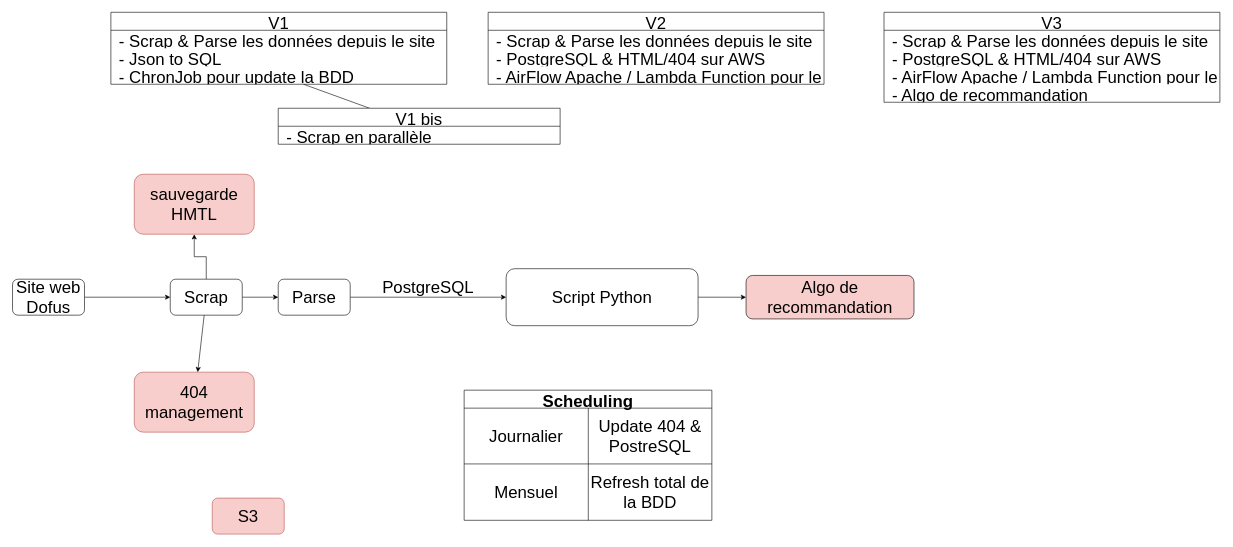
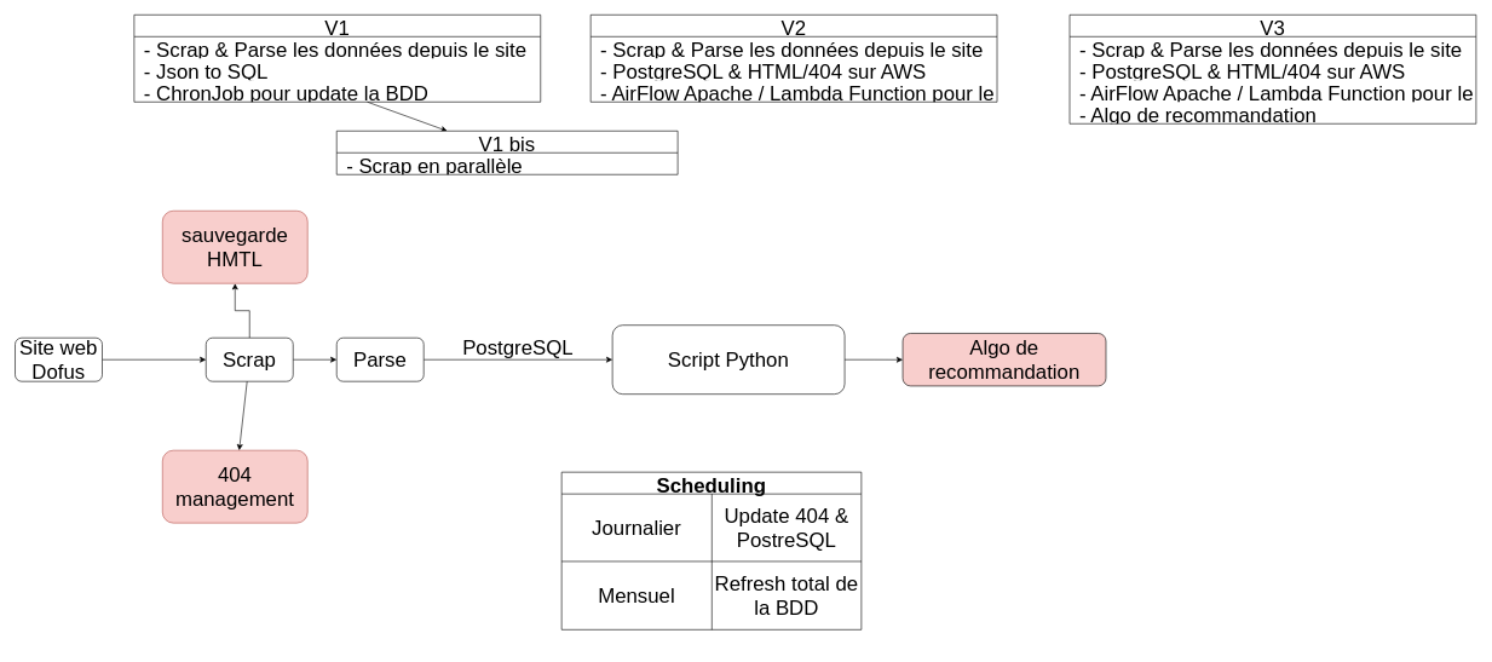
- <mxCell id="37" value="" style="endArrow=none;html=1;rounded=0;fontSize=28;" parent="1" source="5" target="38" edge="1"><mxGeometry width="50" height="50" relative="1" as="geometry"><mxPoint x="833" y="300" as="sourcePoint" /><mxPoint x="553" y="260" as="targetPoint" /></mxGeometry></mxCell>
+ <mxCell id="37" value="" style="endArrow=classic;html=1;rounded=0;fontSize=28;" parent="1" source="5" target="38" edge="1"><mxGeometry width="50" height="50" relative="1" as="geometry"><mxPoint x="833" y="300" as="sourcePoint" /><mxPoint x="553" y="260" as="targetPoint" /></mxGeometry></mxCell>
- <mxCell id="20" value="S3" style="rounded=1;whiteSpace=wrap;html=1;fontSize=28;fillColor=#f8cecc;strokeColor=#b85450;" parent="1" vertex="1"><mxGeometry x="353" y="830" width="120" height="60" as="geometry" /></mxCell>
